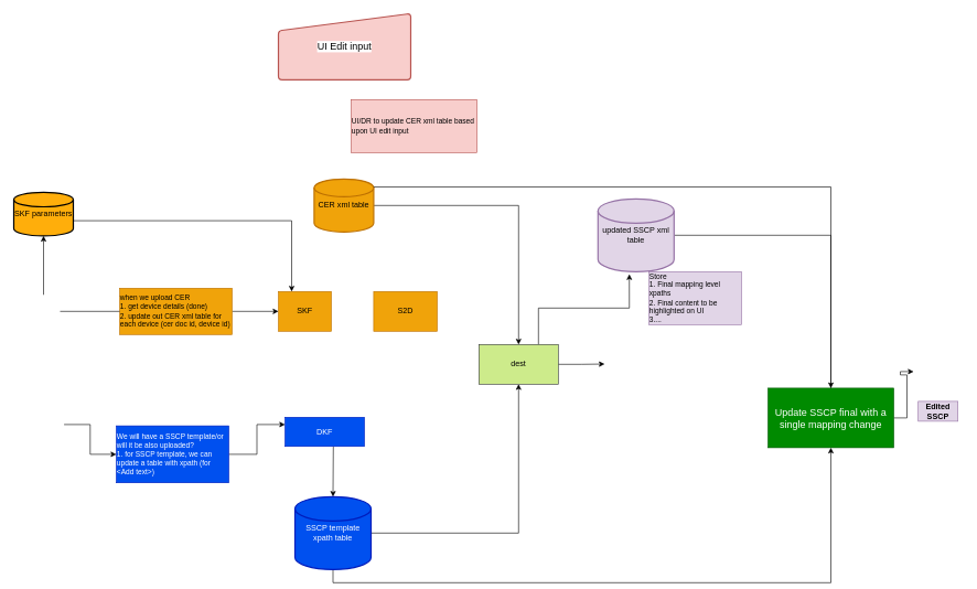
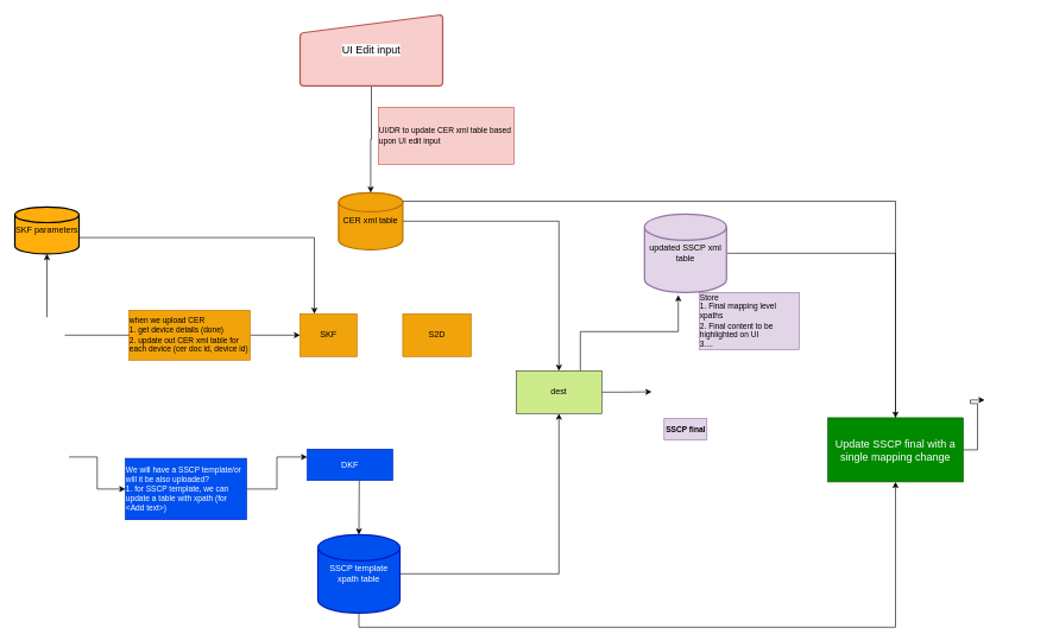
+ <mxCell id="24" style="edgeStyle=orthogonalEdgeStyle;rounded=0;orthogonalLoop=1;jettySize=auto;html=1;entryX=0.5;entryY=0;entryDx=0;entryDy=0;entryPerimeter=0;fontSize=11;" edge="1" parent="1" source="25" target="16"><mxGeometry relative="1" as="geometry" /></mxCell>
+ <mxCell id="23" value="&lt;b style=&quot;&quot;&gt;SSCP final&lt;/b&gt;" style="text;html=1;strokeColor=#9673a6;fillColor=#e1d5e7;align=center;verticalAlign=middle;whiteSpace=wrap;rounded=0;fontSize=11;labelBackgroundColor=none;" vertex="1" parent="1"><mxGeometry x="930.5" y="587" width="60" height="30" as="geometry" /></mxCell>
- <mxCell id="32" value="&lt;b&gt;&lt;font style=&quot;font-size: 12px&quot;&gt;Edited SSCP&lt;/font&gt;&lt;/b&gt;" style="text;html=1;strokeColor=#9673a6;fillColor=#e1d5e7;align=center;verticalAlign=middle;whiteSpace=wrap;rounded=0;fontSize=11;labelBackgroundColor=none;" vertex="1" parent="1"><mxGeometry x="1387" y="606" width="60" height="30" as="geometry" /></mxCell>
